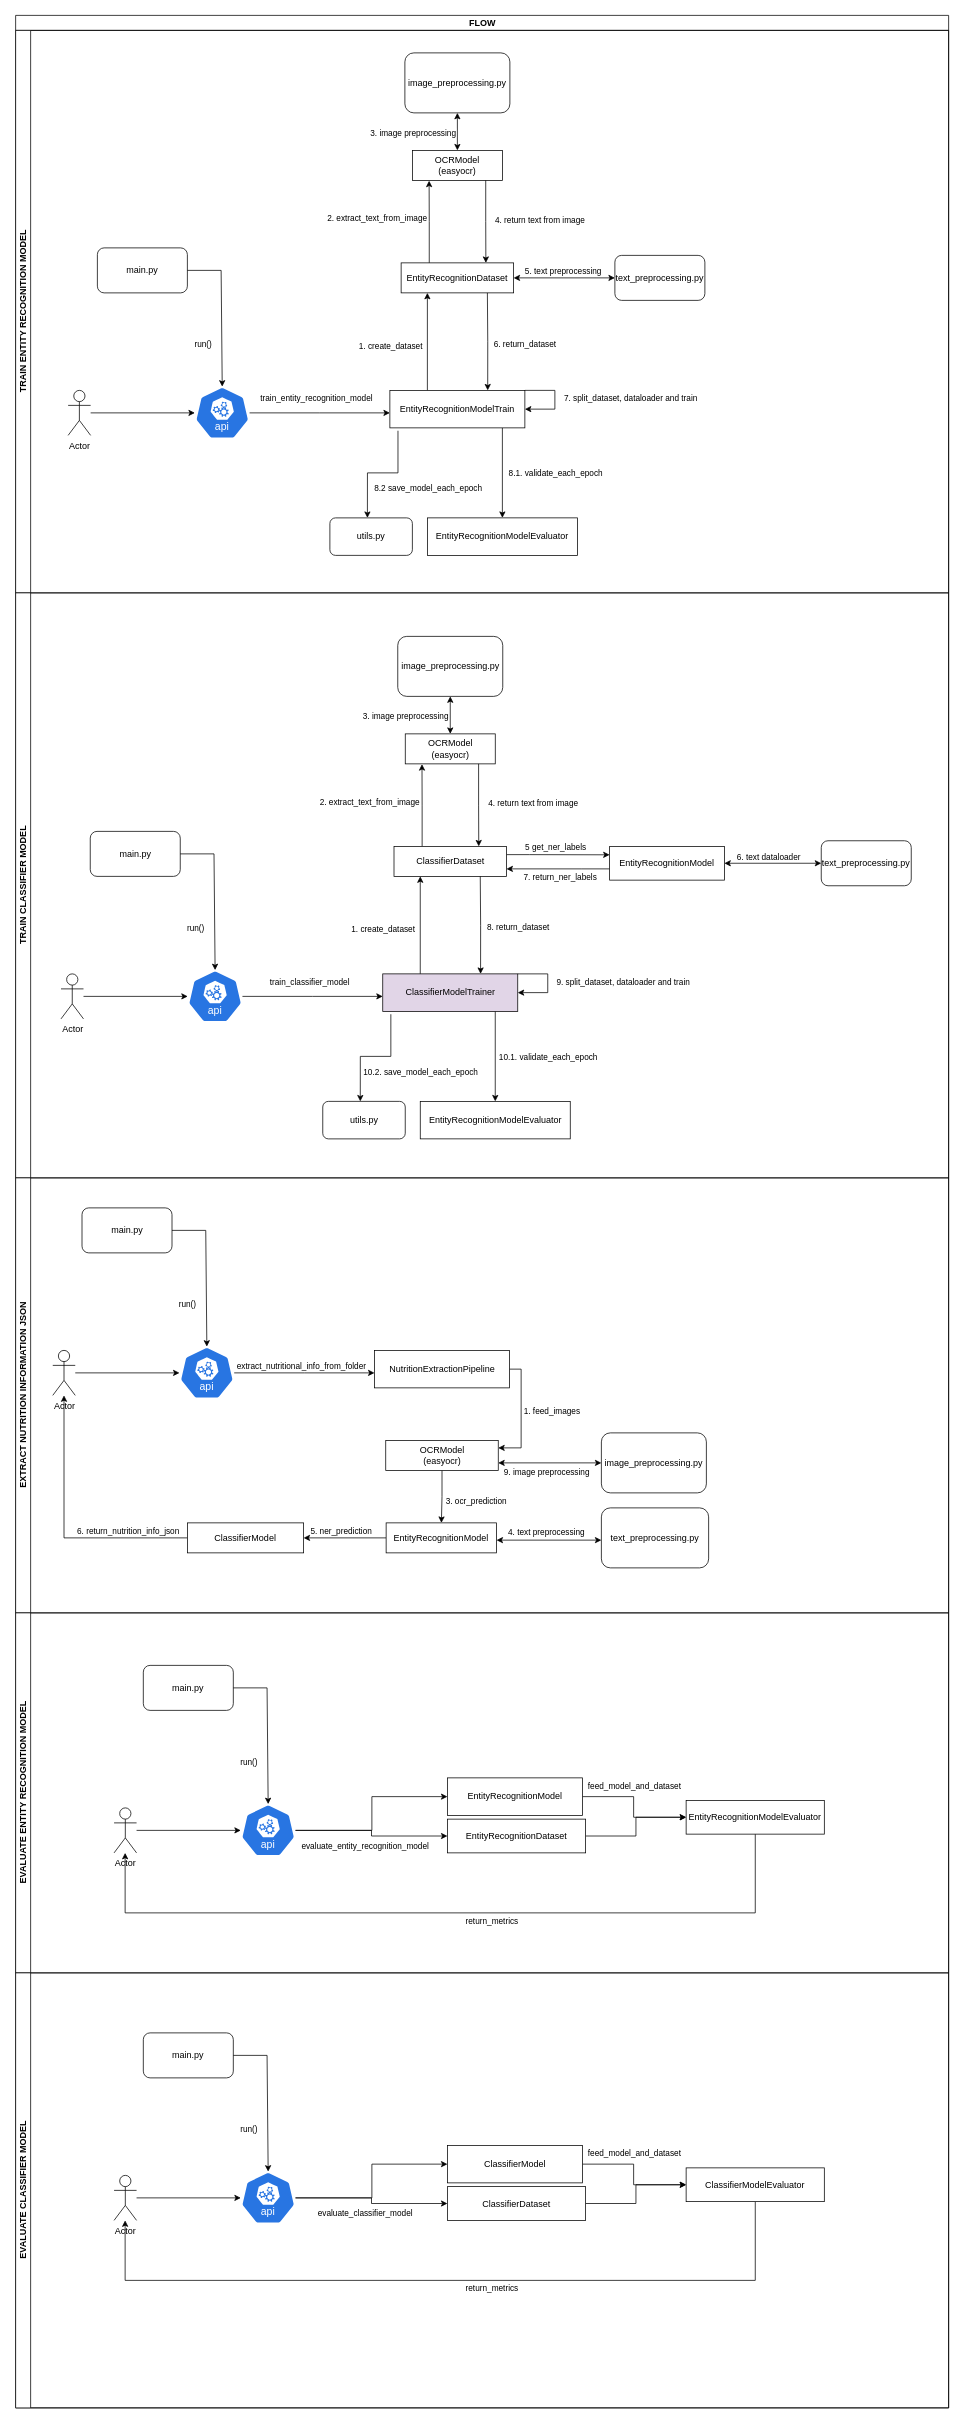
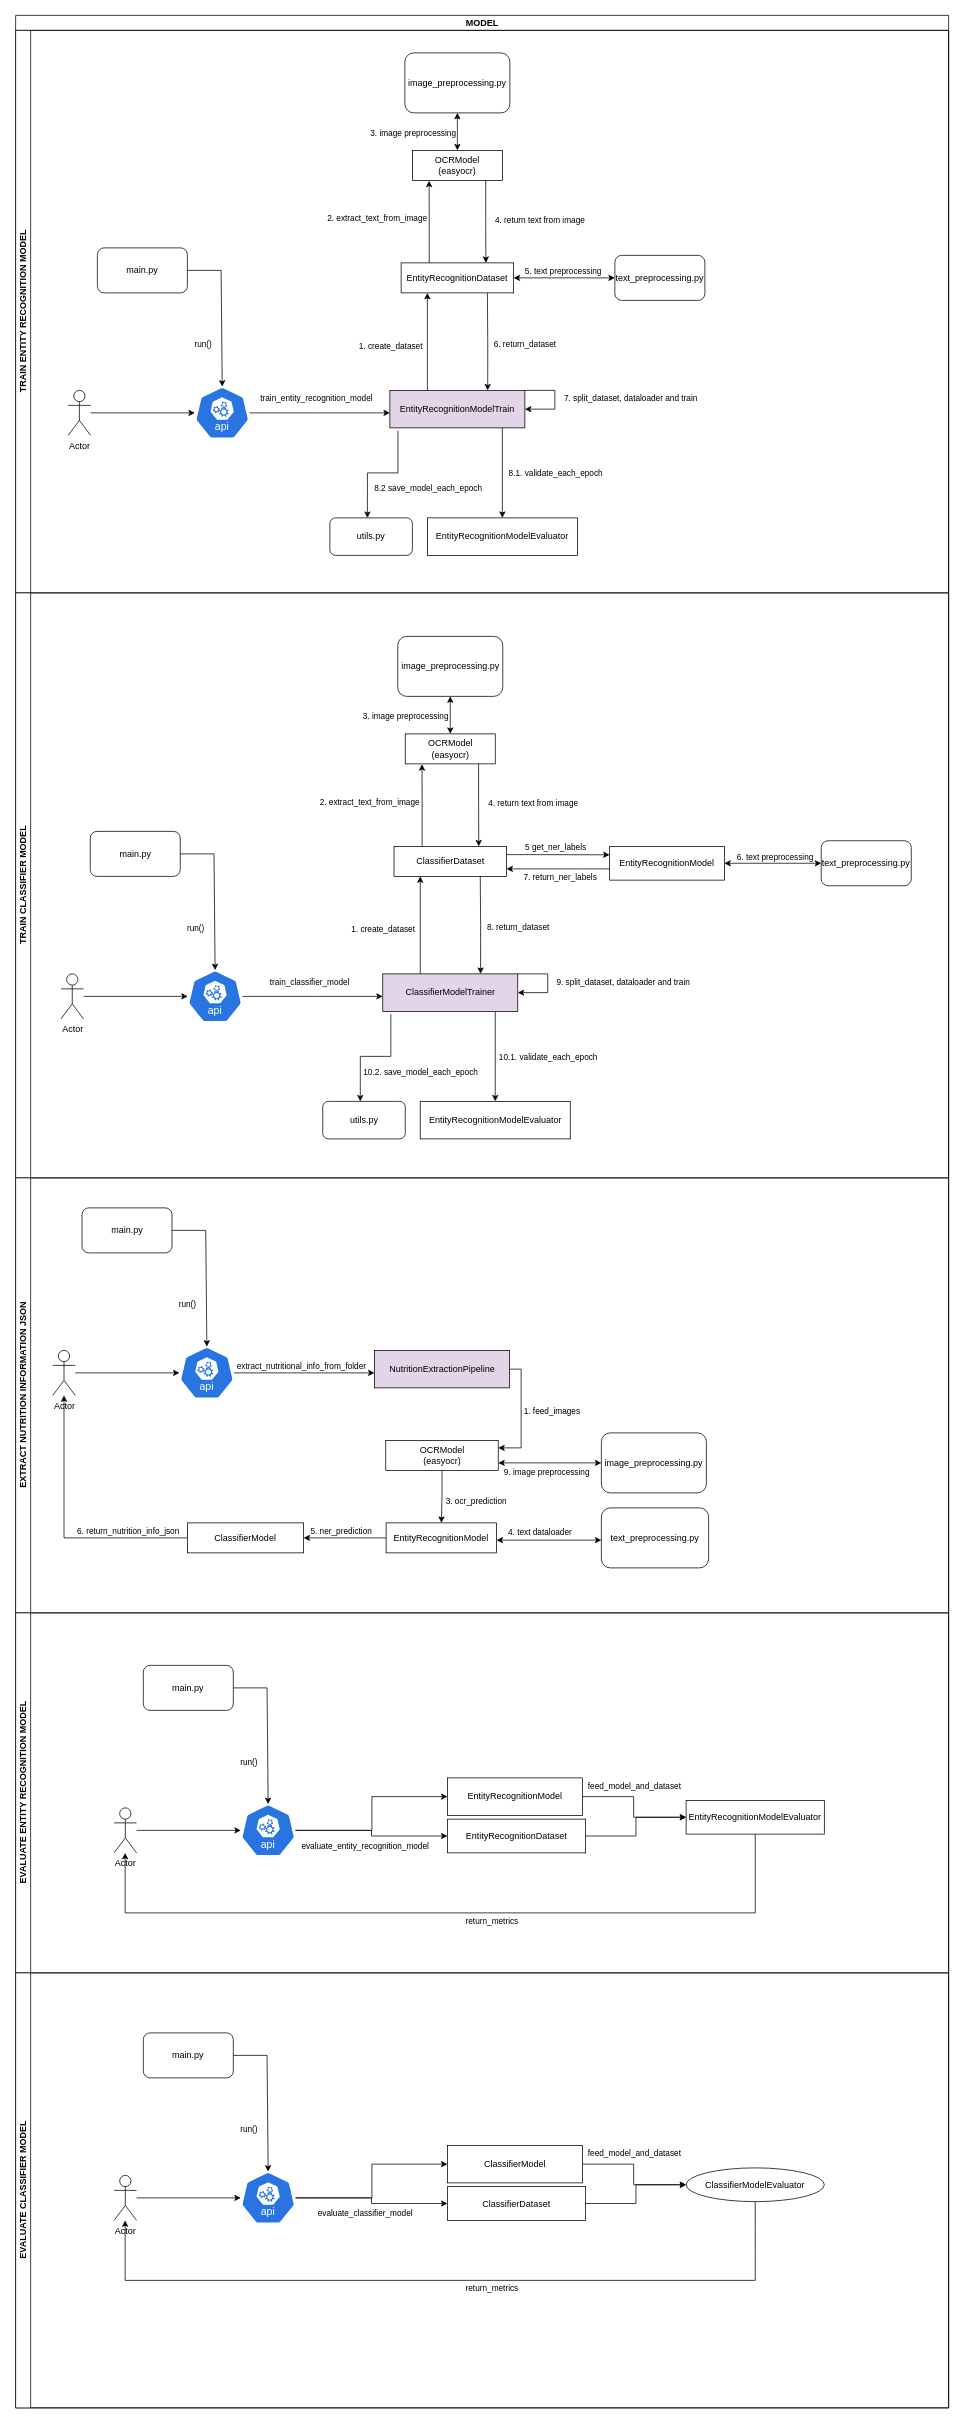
- <mxCell id="96" value="FLOW" style="swimlane;childLayout=stackLayout;resizeParent=1;resizeParentMax=0;horizontal=1;startSize=20;horizontalStack=0;html=1;" vertex="1" parent="1"><mxGeometry x="20" y="20" width="1244" height="3190" as="geometry" /></mxCell>
+ <mxCell id="96" value="MODEL" style="swimlane;childLayout=stackLayout;resizeParent=1;resizeParentMax=0;horizontal=1;startSize=20;horizontalStack=0;html=1;" vertex="1" parent="1"><mxGeometry x="20" y="20" width="1244" height="3190" as="geometry" /></mxCell>
- <mxCell id="17" value="EntityRecognitionModelTrain" style="fontStyle=0;html=1;whiteSpace=wrap;" vertex="1" parent="1"><mxGeometry x="519" y="520" width="180" height="50" as="geometry" /></mxCell>
+ <mxCell id="17" value="EntityRecognitionModelTrain" style="fontStyle=0;html=1;whiteSpace=wrap;fillColor=#e1d5e7;" vertex="1" parent="1"><mxGeometry x="519" y="520" width="180" height="50" as="geometry" /></mxCell>
- <mxCell id="70" value="&lt;span style=&quot;color: rgb(0, 0, 0); font-family: Helvetica; font-size: 11px; font-style: normal; font-variant-ligatures: normal; font-variant-caps: normal; font-weight: 400; letter-spacing: normal; orphans: 2; text-align: center; text-indent: 0px; text-transform: none; widows: 2; word-spacing: 0px; -webkit-text-stroke-width: 0px; white-space: nowrap; background-color: rgb(255, 255, 255); text-decoration-thickness: initial; text-decoration-style: initial; text-decoration-color: initial; float: none; display: inline !important;&quot;&gt;6. text dataloader&lt;/span&gt;" style="text;whiteSpace=wrap;html=1;" vertex="1" parent="1"><mxGeometry x="980" y="1128" width="140" height="40" as="geometry" /></mxCell>
+ <mxCell id="70" value="&lt;span style=&quot;color: rgb(0, 0, 0); font-family: Helvetica; font-size: 11px; font-style: normal; font-variant-ligatures: normal; font-variant-caps: normal; font-weight: 400; letter-spacing: normal; orphans: 2; text-align: center; text-indent: 0px; text-transform: none; widows: 2; word-spacing: 0px; -webkit-text-stroke-width: 0px; white-space: nowrap; background-color: rgb(255, 255, 255); text-decoration-thickness: initial; text-decoration-style: initial; text-decoration-color: initial; float: none; display: inline !important;&quot;&gt;6. text preprocessing&lt;/span&gt;" style="text;whiteSpace=wrap;html=1;" vertex="1" parent="1"><mxGeometry x="980" y="1128" width="140" height="40" as="geometry" /></mxCell>
- <mxCell id="80" value="NutritionExtractionPipeline" style="fontStyle=0;html=1;whiteSpace=wrap;" vertex="1" parent="1"><mxGeometry x="498.5" y="1800" width="180" height="50" as="geometry" /></mxCell>
+ <mxCell id="80" value="NutritionExtractionPipeline" style="fontStyle=0;html=1;whiteSpace=wrap;fillColor=#e1d5e7;" vertex="1" parent="1"><mxGeometry x="498.5" y="1800" width="180" height="50" as="geometry" /></mxCell>
- <mxCell id="89" value="&lt;span style=&quot;color: rgb(0, 0, 0); font-family: Helvetica; font-size: 11px; font-style: normal; font-variant-ligatures: normal; font-variant-caps: normal; font-weight: 400; letter-spacing: normal; orphans: 2; text-align: center; text-indent: 0px; text-transform: none; widows: 2; word-spacing: 0px; -webkit-text-stroke-width: 0px; white-space: nowrap; background-color: rgb(255, 255, 255); text-decoration-thickness: initial; text-decoration-style: initial; text-decoration-color: initial; float: none; display: inline !important;&quot;&gt;4. text preprocessing&lt;/span&gt;" style="text;whiteSpace=wrap;html=1;" vertex="1" parent="1"><mxGeometry x="675" y="2029" width="140" height="40" as="geometry" /></mxCell>
+ <mxCell id="89" value="&lt;span style=&quot;color: rgb(0, 0, 0); font-family: Helvetica; font-size: 11px; font-style: normal; font-variant-ligatures: normal; font-variant-caps: normal; font-weight: 400; letter-spacing: normal; orphans: 2; text-align: center; text-indent: 0px; text-transform: none; widows: 2; word-spacing: 0px; -webkit-text-stroke-width: 0px; white-space: nowrap; background-color: rgb(255, 255, 255); text-decoration-thickness: initial; text-decoration-style: initial; text-decoration-color: initial; float: none; display: inline !important;&quot;&gt;4. text dataloader&lt;/span&gt;" style="text;whiteSpace=wrap;html=1;" vertex="1" parent="1"><mxGeometry x="675" y="2029" width="140" height="40" as="geometry" /></mxCell>
- <mxCell id="133" value="ClassifierModelEvaluator" style="fontStyle=0;html=1;whiteSpace=wrap;" vertex="1" parent="117"><mxGeometry x="894" y="260" width="184.25" height="45" as="geometry" /></mxCell>
+ <mxCell id="133" value="ClassifierModelEvaluator" style="ellipse;fontStyle=0;html=1;whiteSpace=wrap;" vertex="1" parent="117"><mxGeometry x="894" y="260" width="184.25" height="45" as="geometry" /></mxCell>
